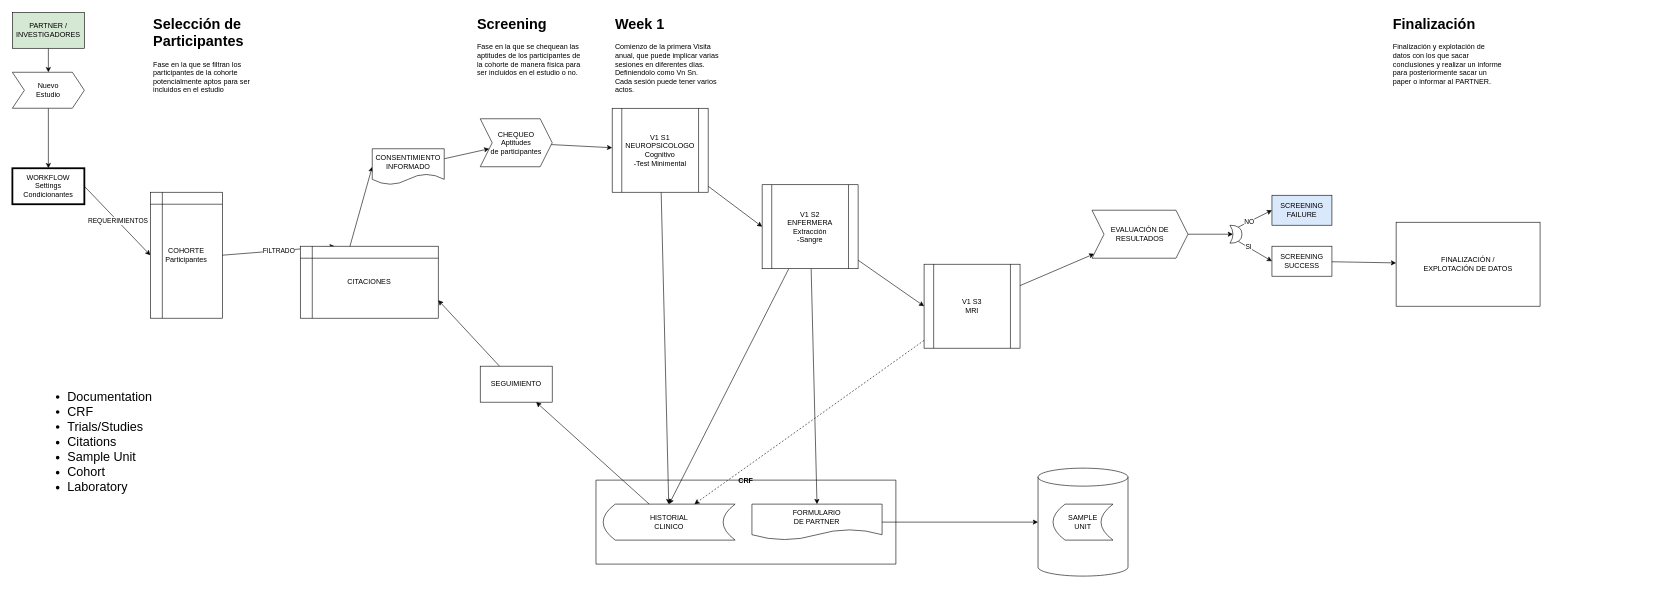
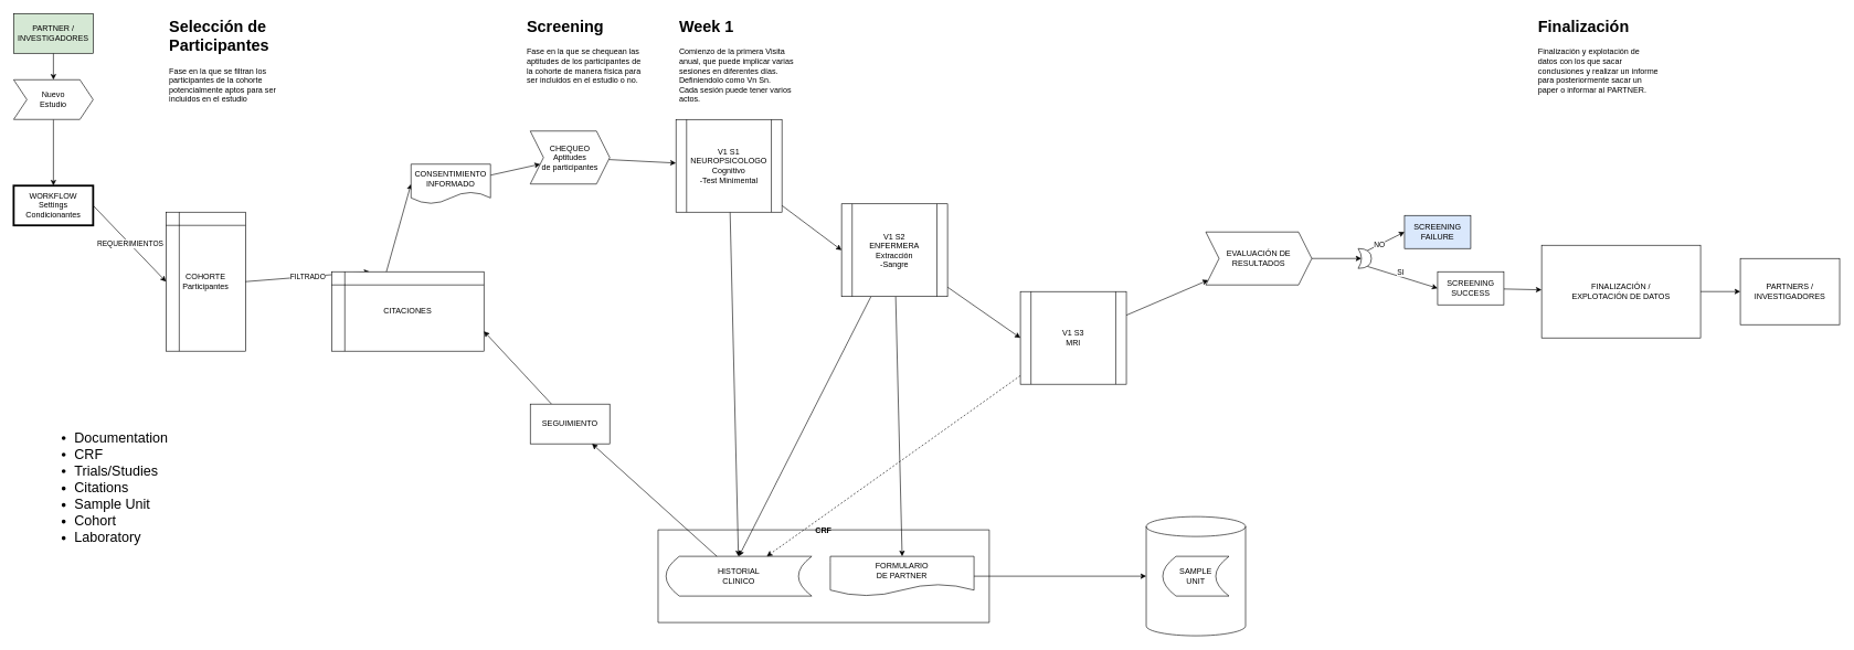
- <mxCell id="29" value="SCREENING SUCCESS" style="rounded=0;whiteSpace=wrap;html=1;glass=0;strokeWidth=1;" parent="1" vertex="1"><mxGeometry x="2120" y="410" width="100" height="50" as="geometry" /></mxCell>
+ <mxCell id="29" value="SCREENING SUCCESS" style="rounded=0;whiteSpace=wrap;html=1;glass=0;strokeWidth=1;" parent="1" vertex="1"><mxGeometry x="2170" y="410" width="100" height="50" as="geometry" /></mxCell>
+ <mxCell id="42" value="" style="edgeStyle=none;html=1;shadow=0;" parent="1" source="43" target="44" edge="1"><mxGeometry relative="1" as="geometry" /></mxCell>
+ <mxCell id="44" value="PARTNERS /&lt;br&gt;INVESTIGADORES" style="rounded=0;whiteSpace=wrap;html=1;glass=0;strokeWidth=1;" parent="1" vertex="1"><mxGeometry x="2627" y="390" width="150" height="100" as="geometry" /></mxCell>
